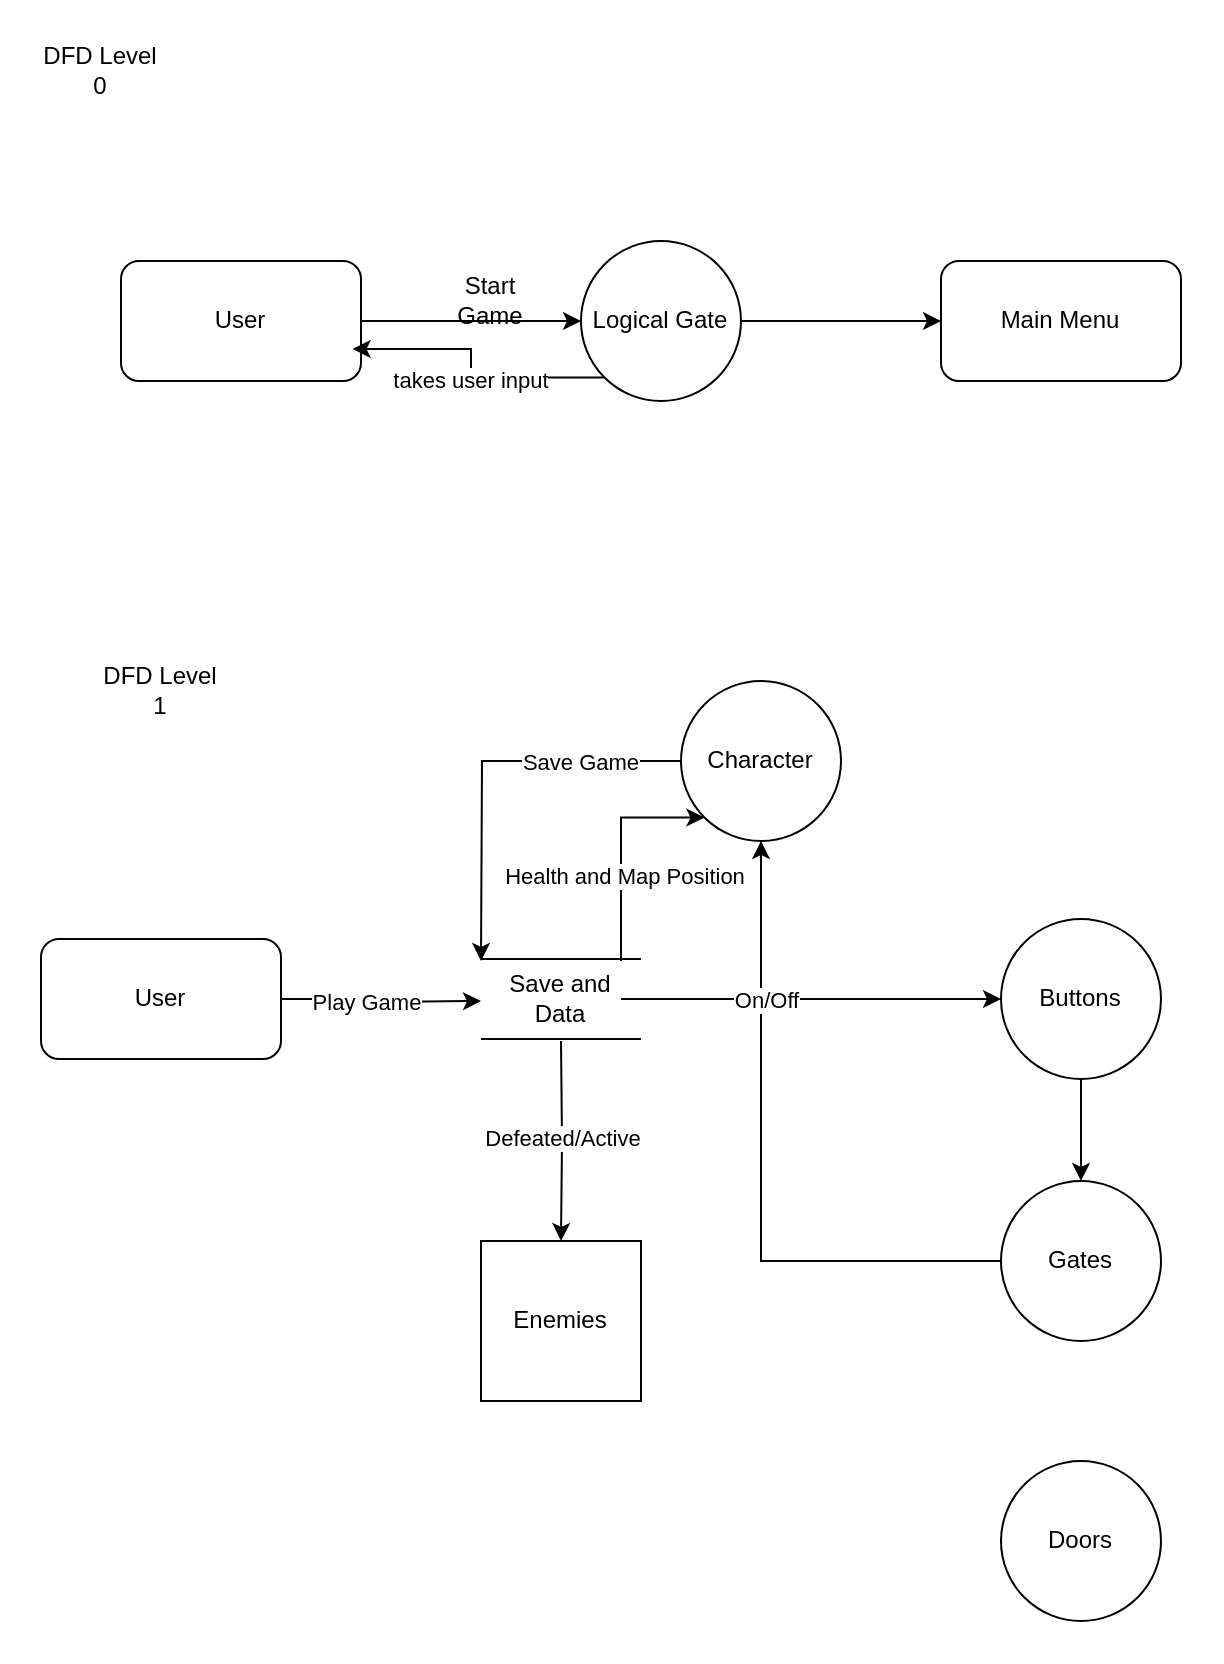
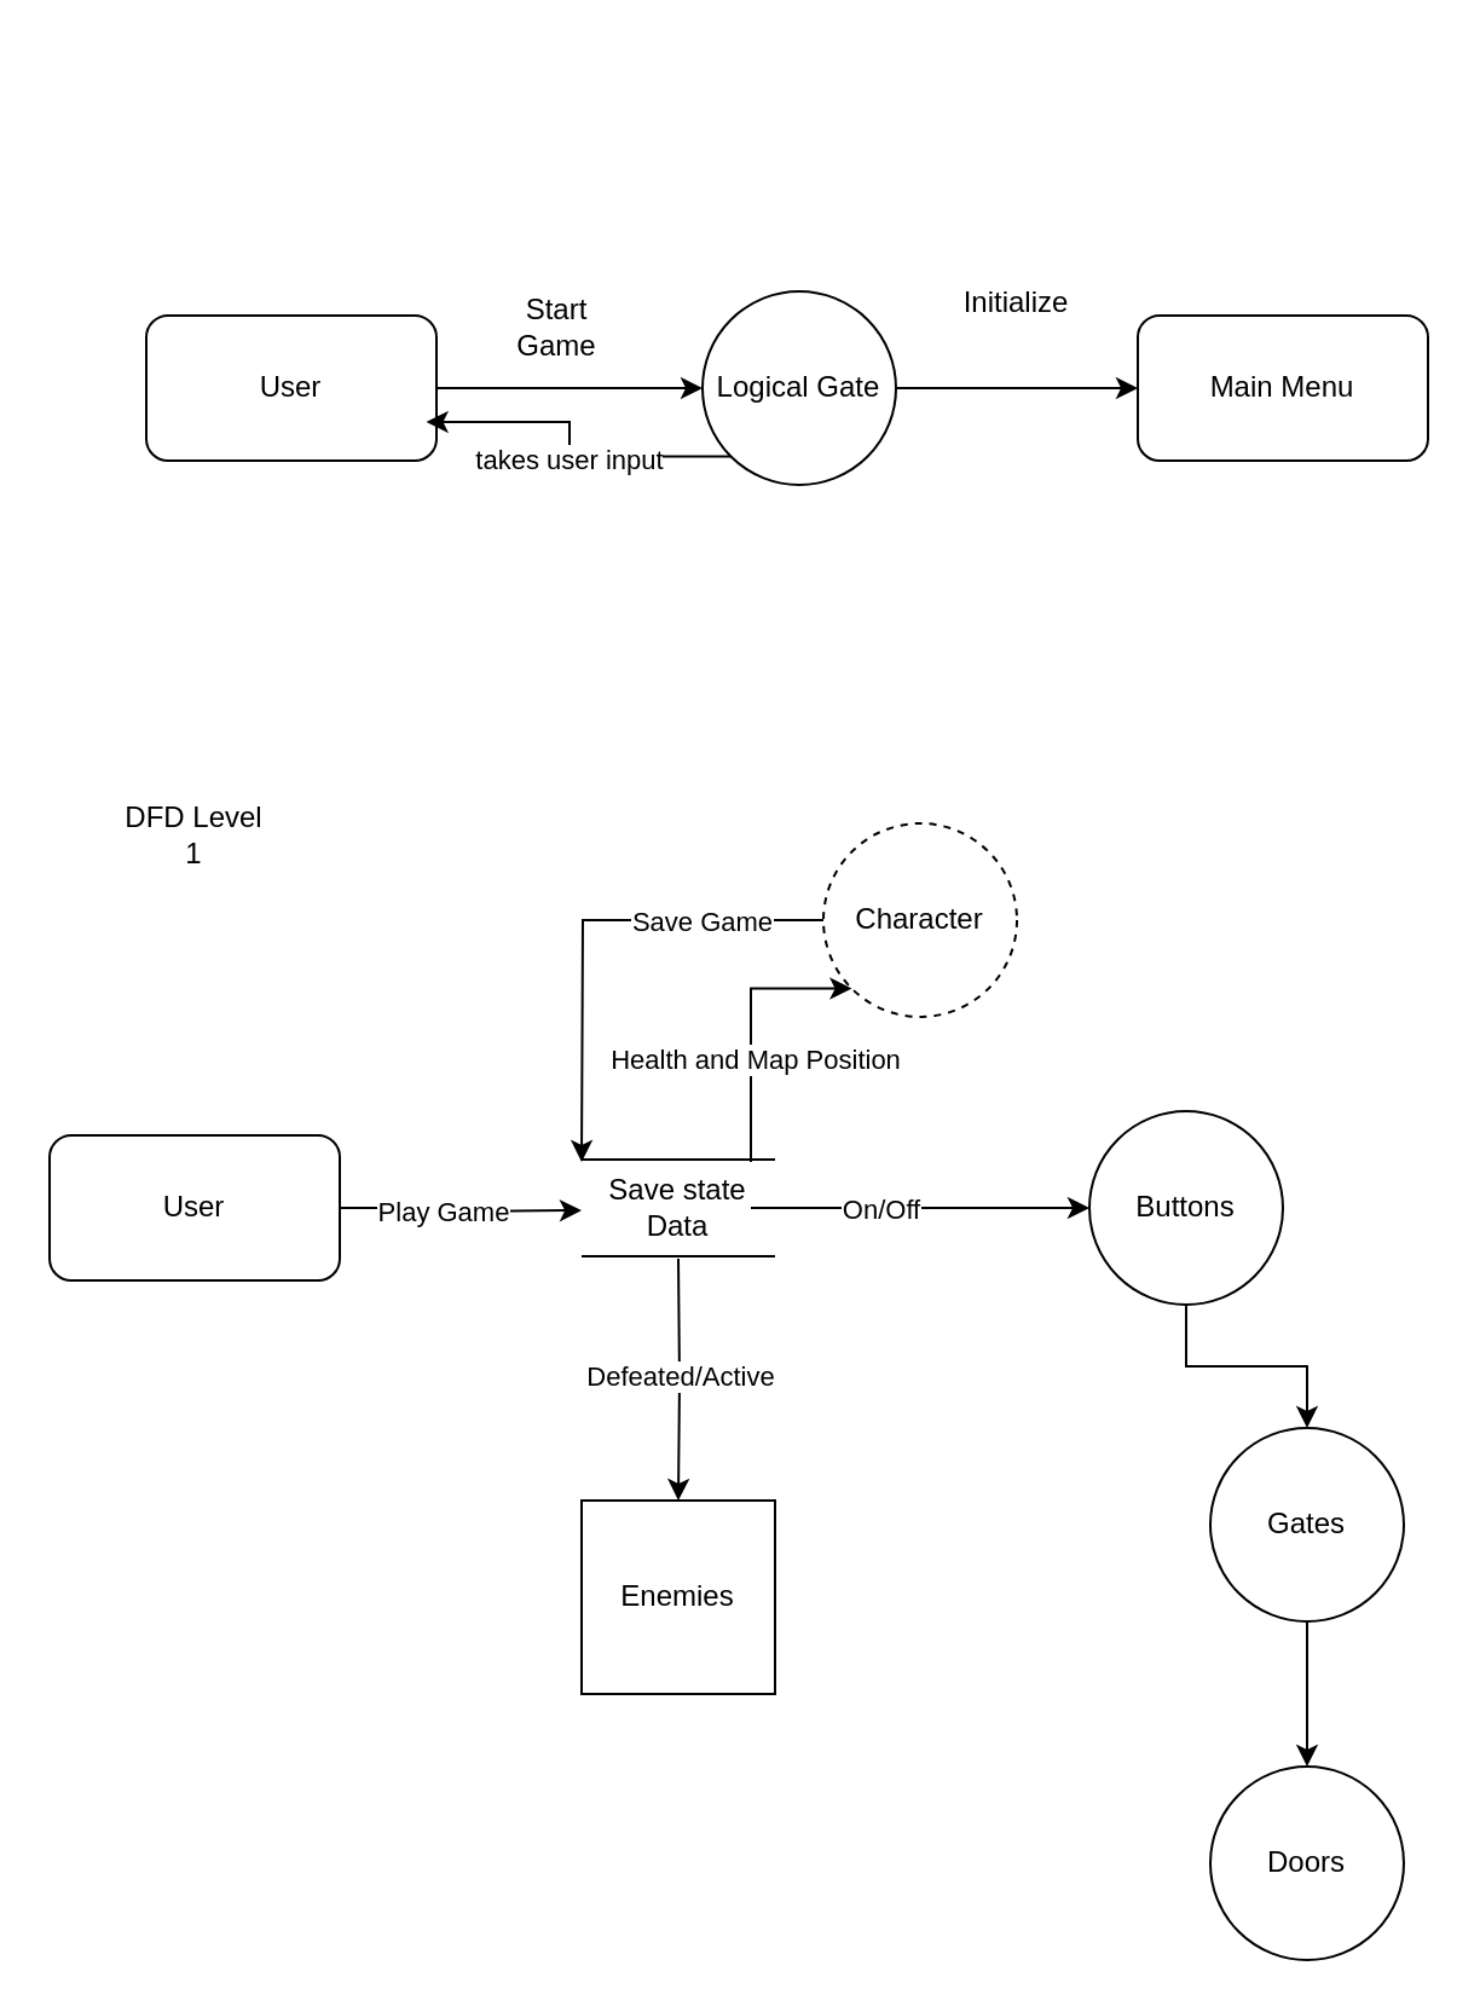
- <mxCell id="7" value="DFD Level 0" style="text;html=1;align=center;verticalAlign=middle;whiteSpace=wrap;rounded=0;" parent="1" vertex="1"><mxGeometry x="20" y="20" width="60" height="30" as="geometry" /></mxCell>
+ <mxCell id="6" value="Initialize" style="text;html=1;align=center;verticalAlign=middle;whiteSpace=wrap;rounded=0;" parent="1" vertex="1"><mxGeometry x="390" y="110" width="60" height="30" as="geometry" /></mxCell>
- <mxCell id="5" value="Start Game" style="text;html=1;align=center;verticalAlign=middle;whiteSpace=wrap;rounded=0;" parent="1" vertex="1"><mxGeometry x="215" y="135" width="60" height="30" as="geometry" /></mxCell>
+ <mxCell id="5" value="Start Game" style="text;html=1;align=center;verticalAlign=middle;whiteSpace=wrap;rounded=0;" parent="1" vertex="1"><mxGeometry x="200" y="120" width="60" height="30" as="geometry" /></mxCell>
- <mxCell id="20" value="Character" style="ellipse;whiteSpace=wrap;html=1;aspect=fixed;" parent="1" vertex="1"><mxGeometry x="340" y="340" width="80" height="80" as="geometry" /></mxCell>
+ <mxCell id="20" value="Character" style="ellipse;whiteSpace=wrap;html=1;aspect=fixed;dashed=1;" parent="1" vertex="1"><mxGeometry x="340" y="340" width="80" height="80" as="geometry" /></mxCell>
- <mxCell id="29" value="Save and Data" style="text;html=1;align=center;verticalAlign=middle;whiteSpace=wrap;rounded=0;" parent="1" vertex="1"><mxGeometry x="250" y="489" width="60" height="20" as="geometry" /></mxCell>
+ <mxCell id="29" value="Save state Data" style="text;html=1;align=center;verticalAlign=middle;whiteSpace=wrap;rounded=0;" parent="1" vertex="1"><mxGeometry x="250" y="489" width="60" height="20" as="geometry" /></mxCell>
- <mxCell id="17" value="Buttons" style="ellipse;whiteSpace=wrap;html=1;aspect=fixed;" parent="1" vertex="1"><mxGeometry x="500" y="459" width="80" height="80" as="geometry" /></mxCell>
+ <mxCell id="17" value="Buttons" style="ellipse;whiteSpace=wrap;html=1;aspect=fixed;" parent="1" vertex="1"><mxGeometry x="450" y="459" width="80" height="80" as="geometry" /></mxCell>
- <mxCell id="14" style="edgeStyle=orthogonalEdgeStyle;rounded=0;orthogonalLoop=1;jettySize=auto;html=1;" parent="1" source="15" target="20" edge="1"><mxGeometry relative="1" as="geometry" /></mxCell>
+ <mxCell id="14" style="edgeStyle=orthogonalEdgeStyle;rounded=0;orthogonalLoop=1;jettySize=auto;html=1;entryX=0.5;entryY=0;entryDx=0;entryDy=0;" parent="1" source="15" target="13" edge="1"><mxGeometry relative="1" as="geometry" /></mxCell>
